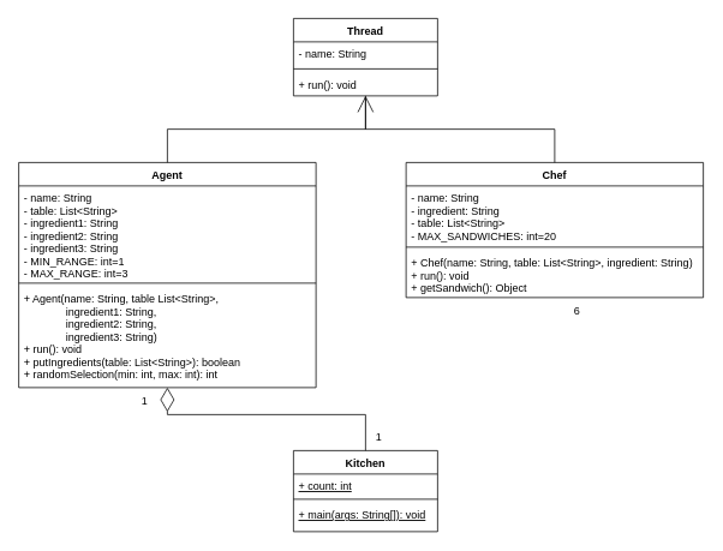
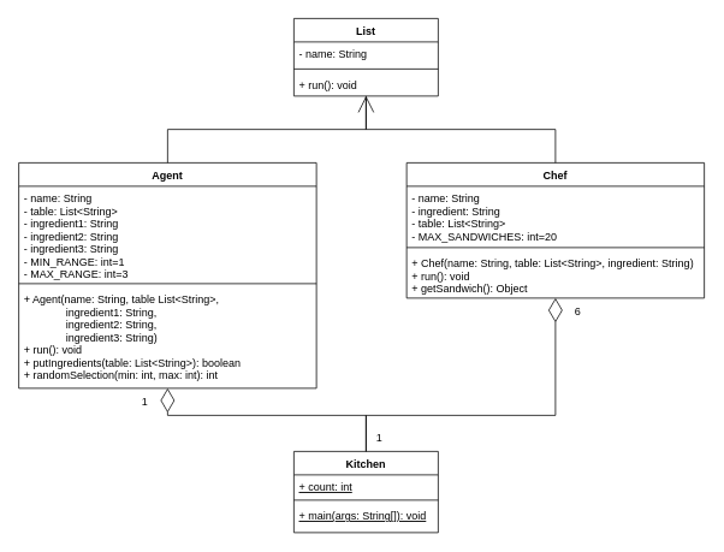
- <mxCell id="14" value="Thread" style="swimlane;fontStyle=1;align=center;verticalAlign=top;childLayout=stackLayout;horizontal=1;startSize=26;horizontalStack=0;resizeParent=1;resizeParentMax=0;resizeLast=0;collapsible=1;marginBottom=0;" parent="1" vertex="1"><mxGeometry x="325" y="20" width="160" height="86" as="geometry" /></mxCell>
+ <mxCell id="14" value="List" style="swimlane;fontStyle=1;align=center;verticalAlign=top;childLayout=stackLayout;horizontal=1;startSize=26;horizontalStack=0;resizeParent=1;resizeParentMax=0;resizeLast=0;collapsible=1;marginBottom=0;" parent="1" vertex="1"><mxGeometry x="325" y="20" width="160" height="86" as="geometry" /></mxCell>
+ <mxCell id="23" value="" style="endArrow=diamondThin;endFill=0;endSize=24;html=1;rounded=0;edgeStyle=orthogonalEdgeStyle;" edge="1" parent="1" source="6" target="10"><mxGeometry width="160" relative="1" as="geometry"><mxPoint x="320" y="230" as="sourcePoint" /><mxPoint x="480" y="230" as="targetPoint" /><Array as="points"><mxPoint x="405" y="460" /><mxPoint x="615" y="460" /></Array></mxGeometry></mxCell>
